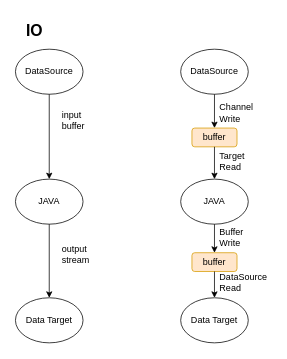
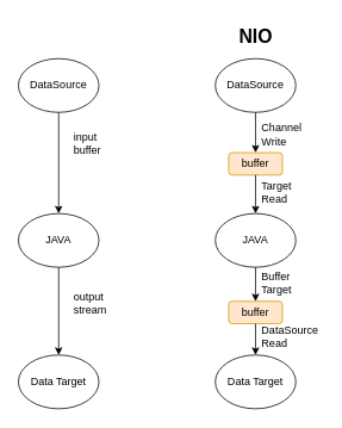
- <mxCell id="22" value="IO" style="text;html=1;align=center;verticalAlign=middle;resizable=0;points=[];autosize=1;strokeColor=none;fillColor=none;fontStyle=1;fontSize=21;" vertex="1" parent="1"><mxGeometry x="20" y="20" width="50" height="40" as="geometry" /></mxCell>
+ <mxCell id="23" value="NIO" style="text;html=1;align=center;verticalAlign=middle;resizable=0;points=[];autosize=1;strokeColor=none;fillColor=none;fontStyle=1;fontSize=21;" vertex="1" parent="1"><mxGeometry x="255" y="20" width="60" height="40" as="geometry" /></mxCell>
- <mxCell id="21" value="Buffer&lt;br&gt;Write" style="text;html=1;align=left;verticalAlign=middle;resizable=0;points=[];autosize=1;strokeColor=none;fillColor=none;" vertex="1" parent="1"><mxGeometry x="290" y="296" width="60" height="40" as="geometry" /></mxCell>
+ <mxCell id="21" value="Buffer&lt;br&gt;Target" style="text;html=1;align=left;verticalAlign=middle;resizable=0;points=[];autosize=1;strokeColor=none;fillColor=none;" vertex="1" parent="1"><mxGeometry x="290" y="296" width="60" height="40" as="geometry" /></mxCell>
